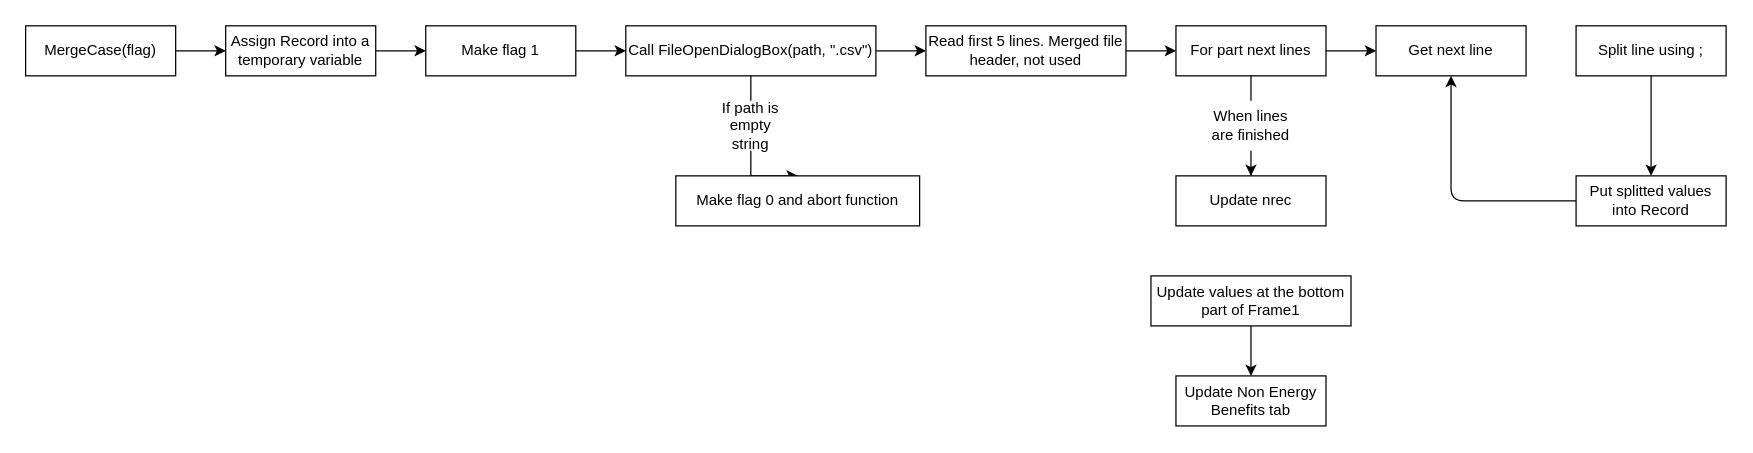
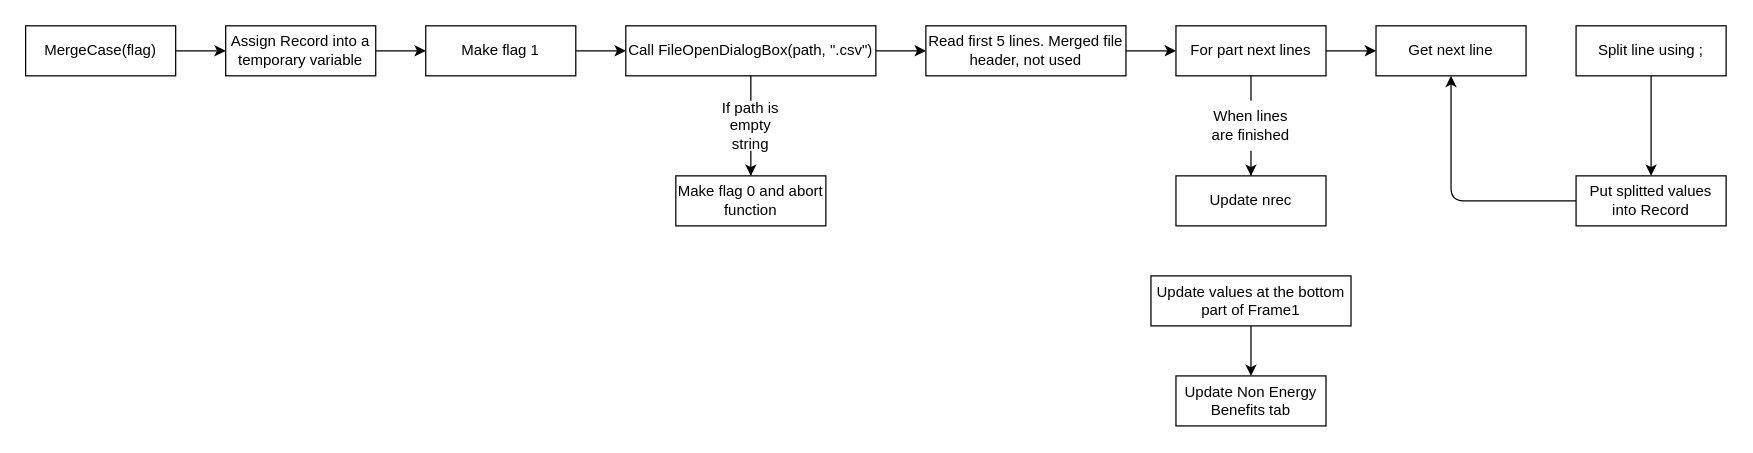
- <mxCell id="11" value="Make flag 0 and abort function" style="rounded=0;whiteSpace=wrap;html=1;" vertex="1" parent="1"><mxGeometry x="540" y="140" width="195" height="40" as="geometry" /></mxCell>
+ <mxCell id="11" value="Make flag 0 and abort function" style="rounded=0;whiteSpace=wrap;html=1;" vertex="1" parent="1"><mxGeometry x="540" y="140" width="120" height="40" as="geometry" /></mxCell>
